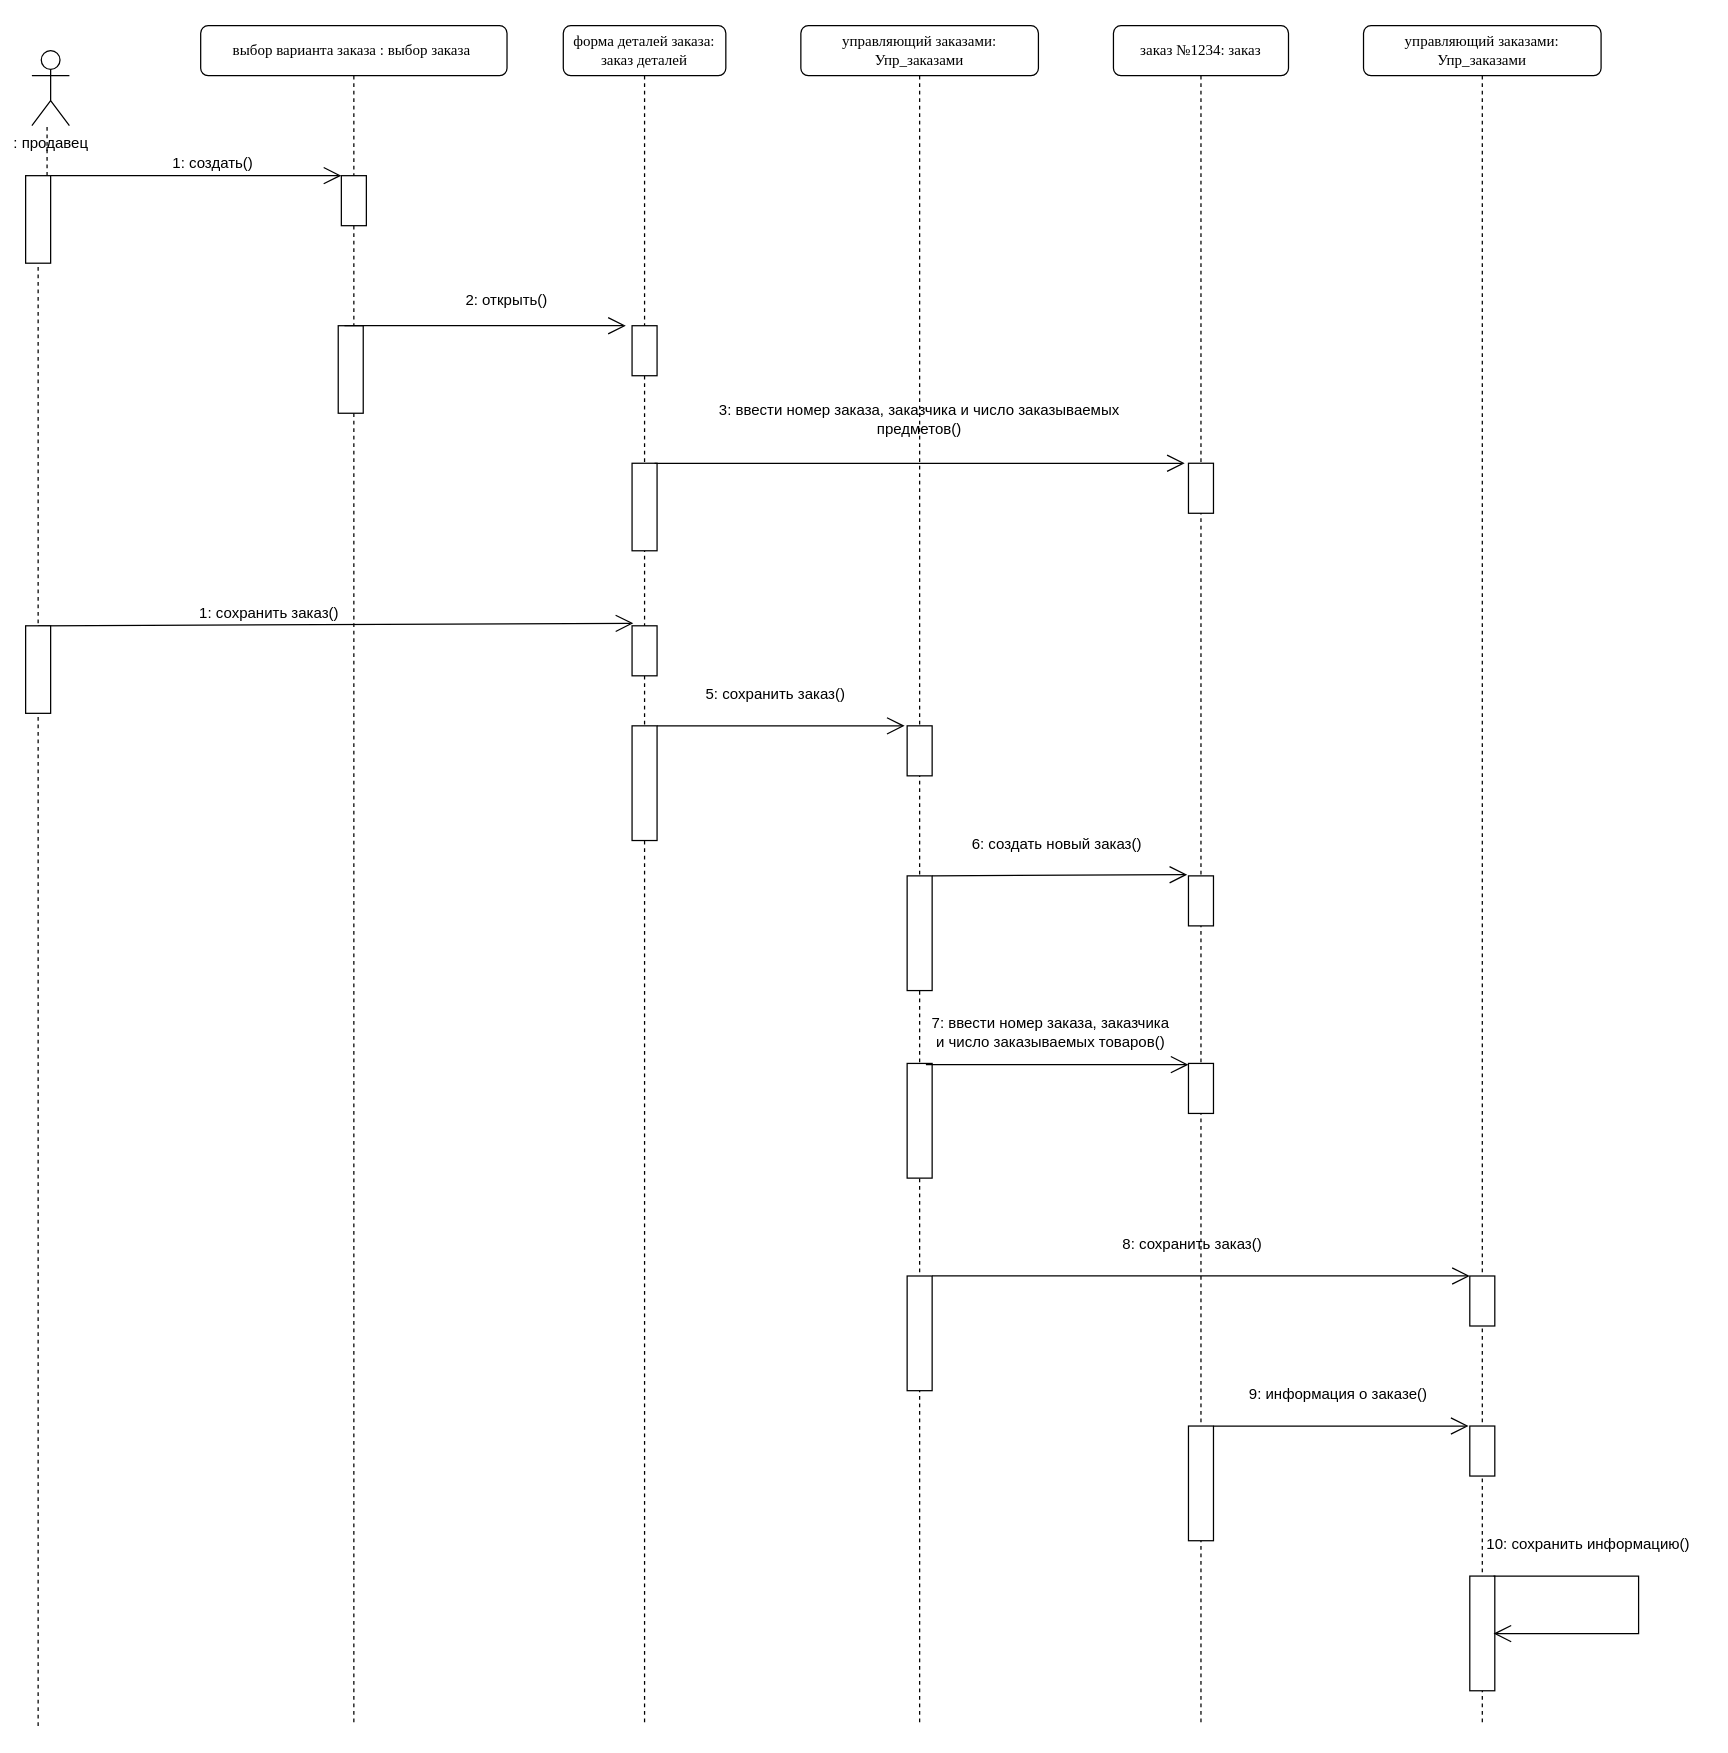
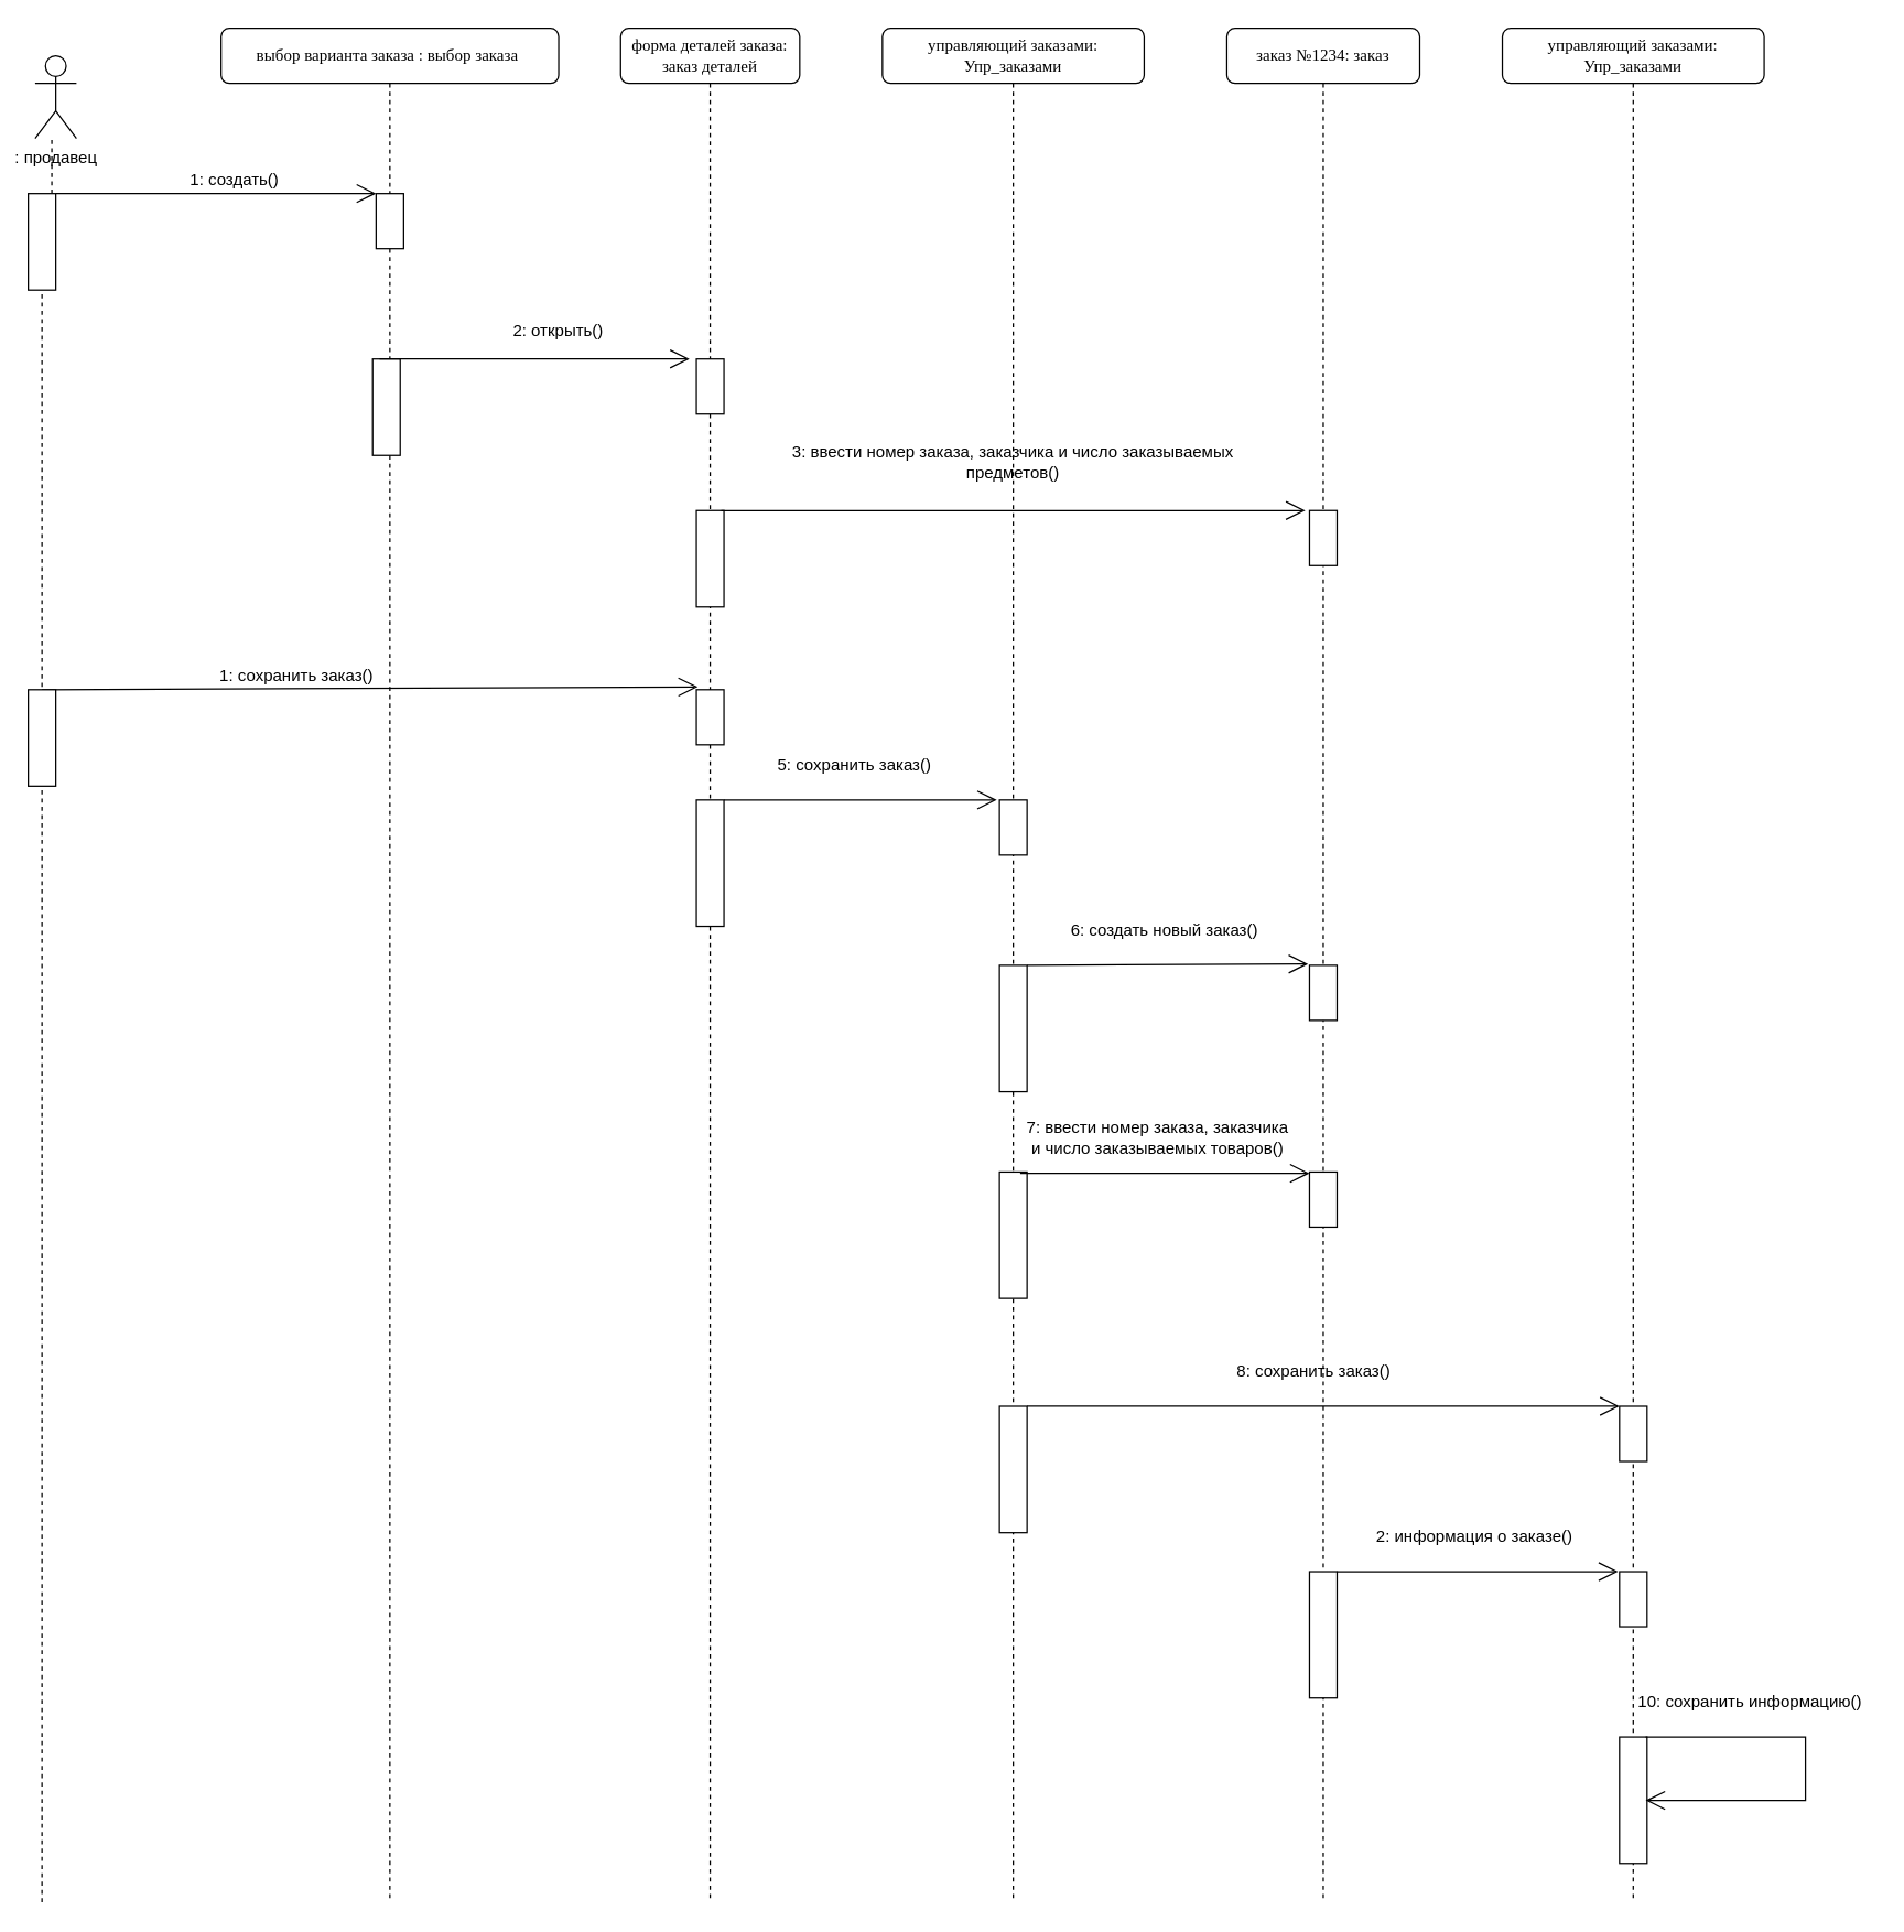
- <mxCell id="49" value="9: информация о заказе()" style="text;html=1;strokeColor=none;fillColor=none;align=center;verticalAlign=middle;whiteSpace=wrap;rounded=0;" vertex="1" parent="1"><mxGeometry x="980" y="1100" width="180" height="30" as="geometry" /></mxCell>
+ <mxCell id="49" value="2: информация о заказе()" style="text;html=1;strokeColor=none;fillColor=none;align=center;verticalAlign=middle;whiteSpace=wrap;rounded=0;" vertex="1" parent="1"><mxGeometry x="980" y="1100" width="180" height="30" as="geometry" /></mxCell>
